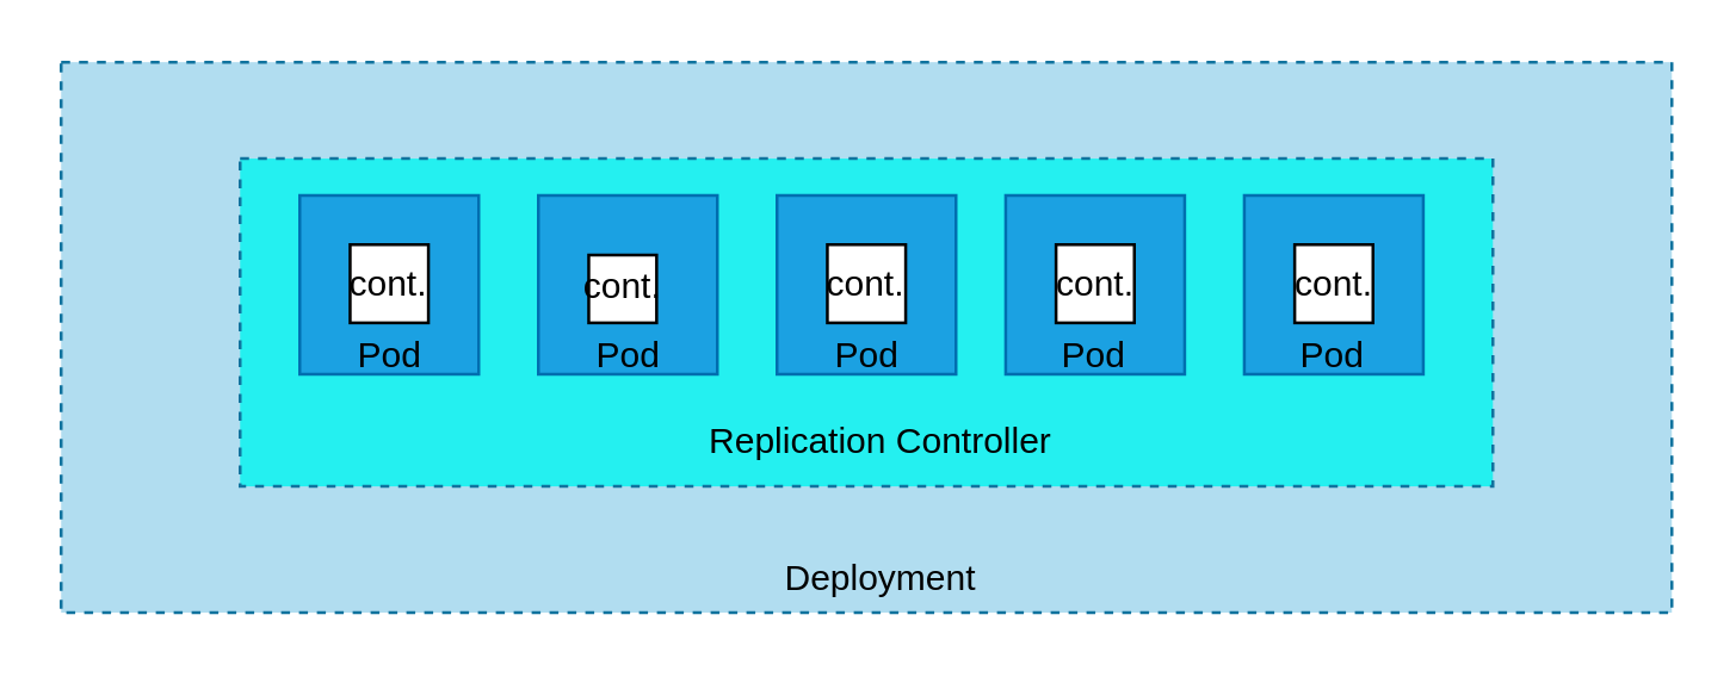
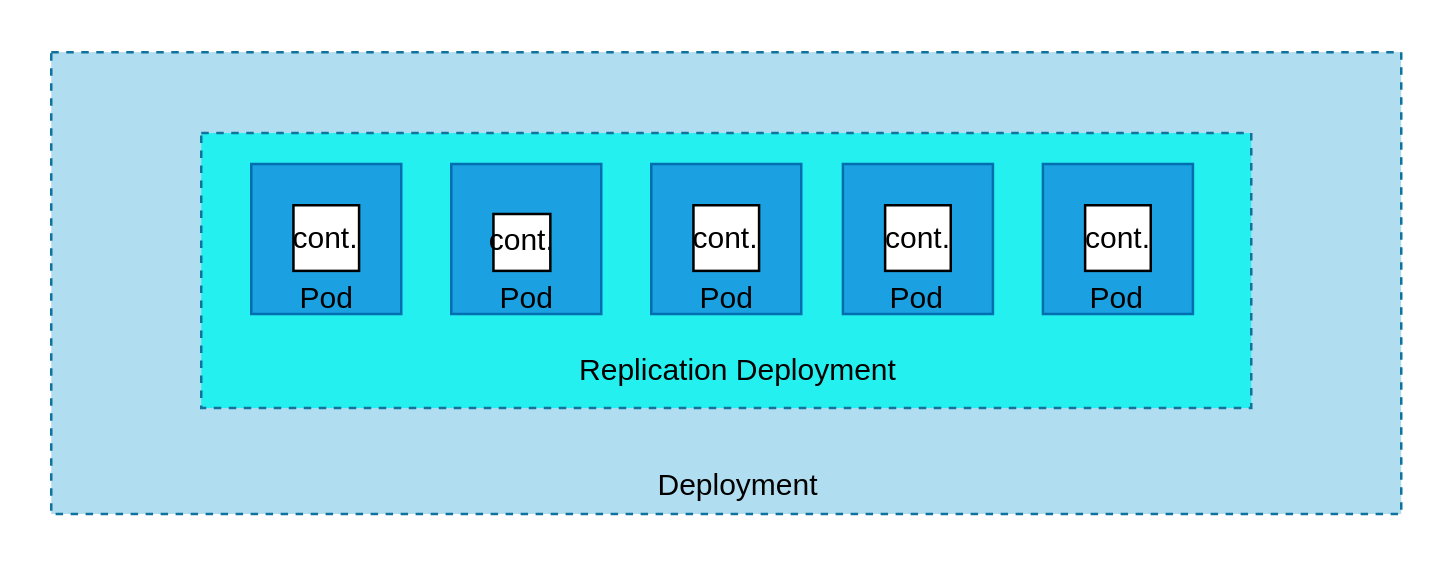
- <mxCell id="23" value="Replication Controller" style="text;html=1;strokeColor=none;fillColor=none;align=center;verticalAlign=middle;whiteSpace=wrap;rounded=0;dashed=1;" parent="1" vertex="1"><mxGeometry x="225" y="132.63" width="140" height="30" as="geometry" /></mxCell>
+ <mxCell id="23" value="Replication Deployment" style="text;html=1;strokeColor=none;fillColor=none;align=center;verticalAlign=middle;whiteSpace=wrap;rounded=0;dashed=1;" parent="1" vertex="1"><mxGeometry x="225" y="132.63" width="140" height="30" as="geometry" /></mxCell>
